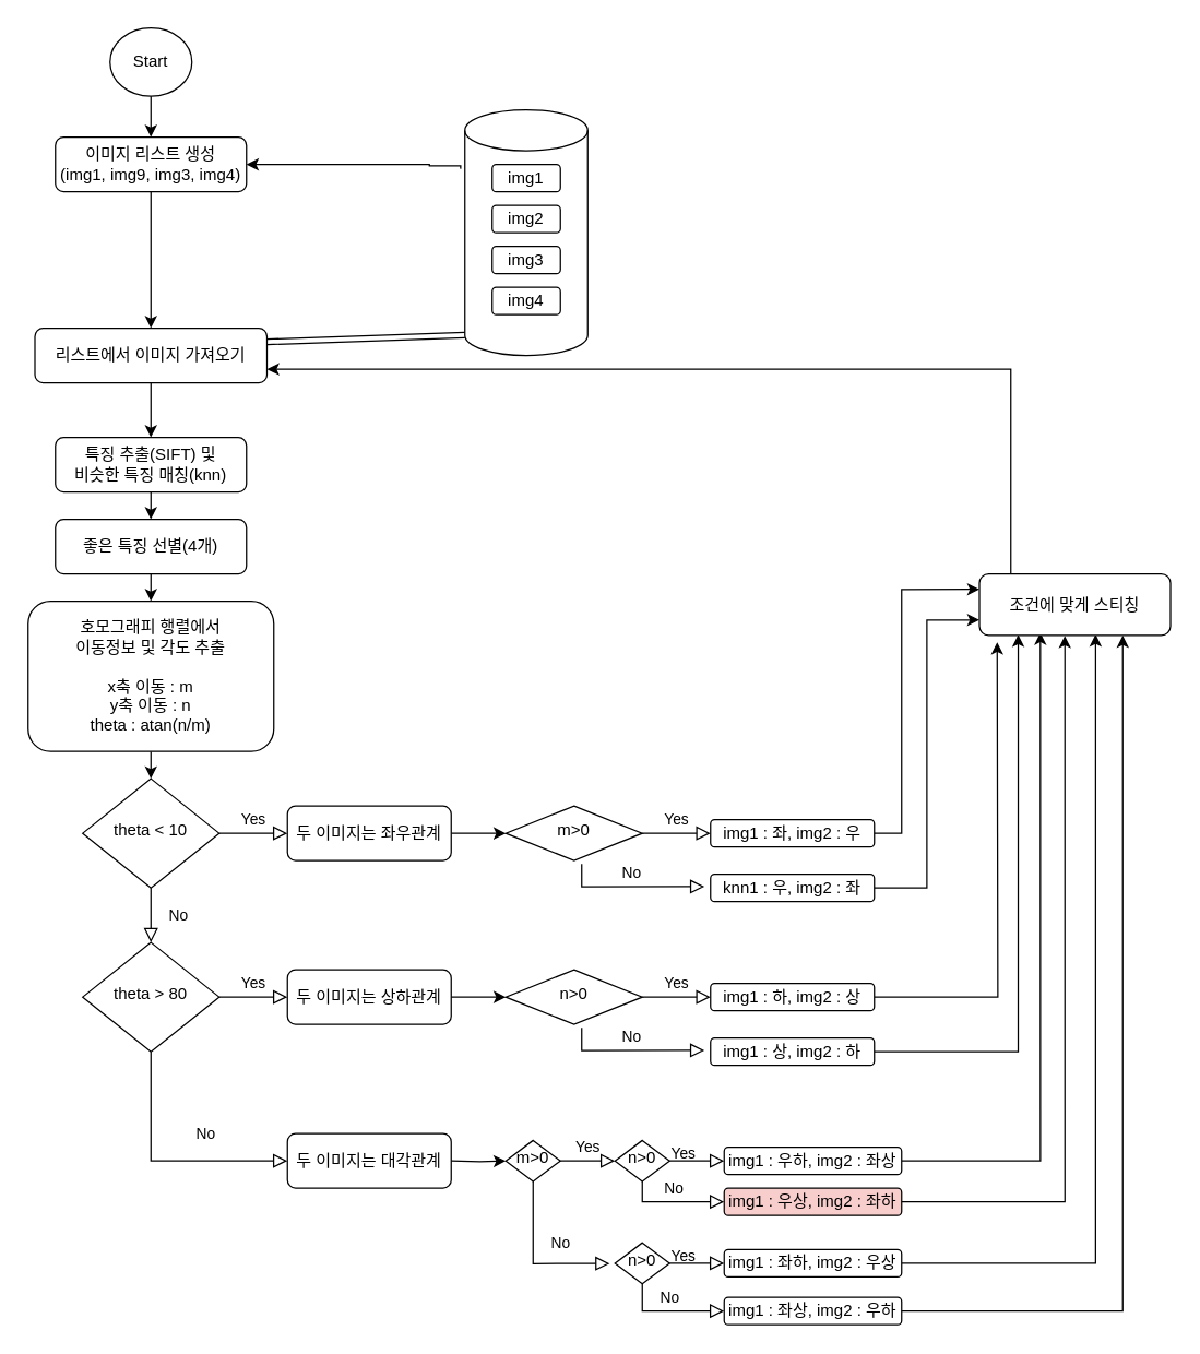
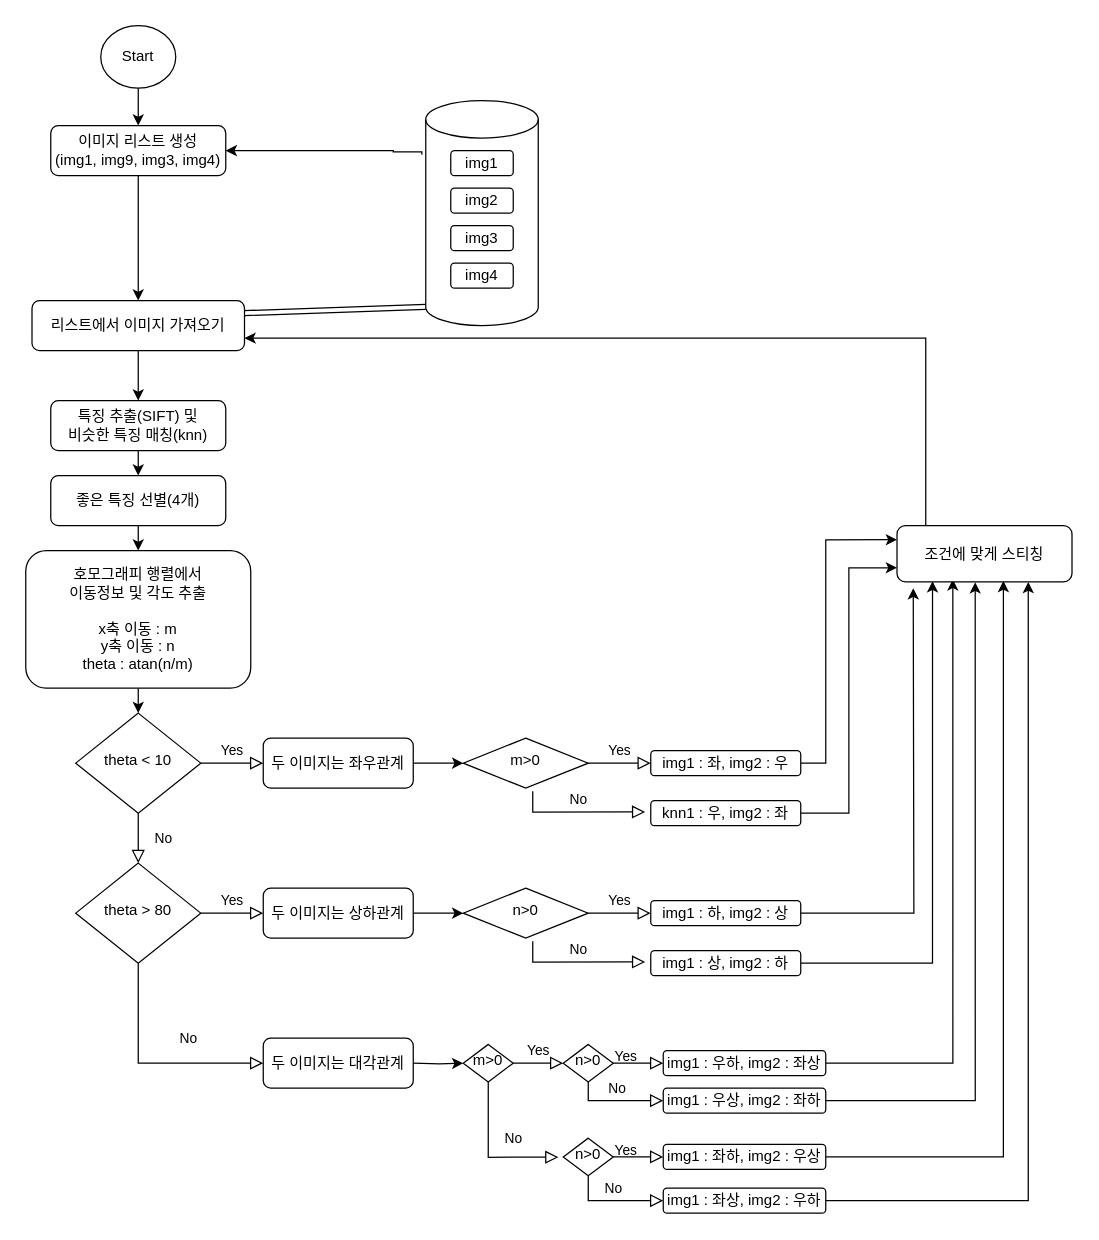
- <mxCell id="49" value="img1 : 우상, img2 : 좌하" style="rounded=1;whiteSpace=wrap;html=1;fontSize=12;glass=0;strokeWidth=1;shadow=0;fillColor=#f8cecc;" vertex="1" parent="1"><mxGeometry x="530" y="870" width="130" height="20" as="geometry" /></mxCell>
+ <mxCell id="49" value="img1 : 우상, img2 : 좌하" style="rounded=1;whiteSpace=wrap;html=1;fontSize=12;glass=0;strokeWidth=1;shadow=0;" vertex="1" parent="1"><mxGeometry x="530" y="870" width="130" height="20" as="geometry" /></mxCell>
